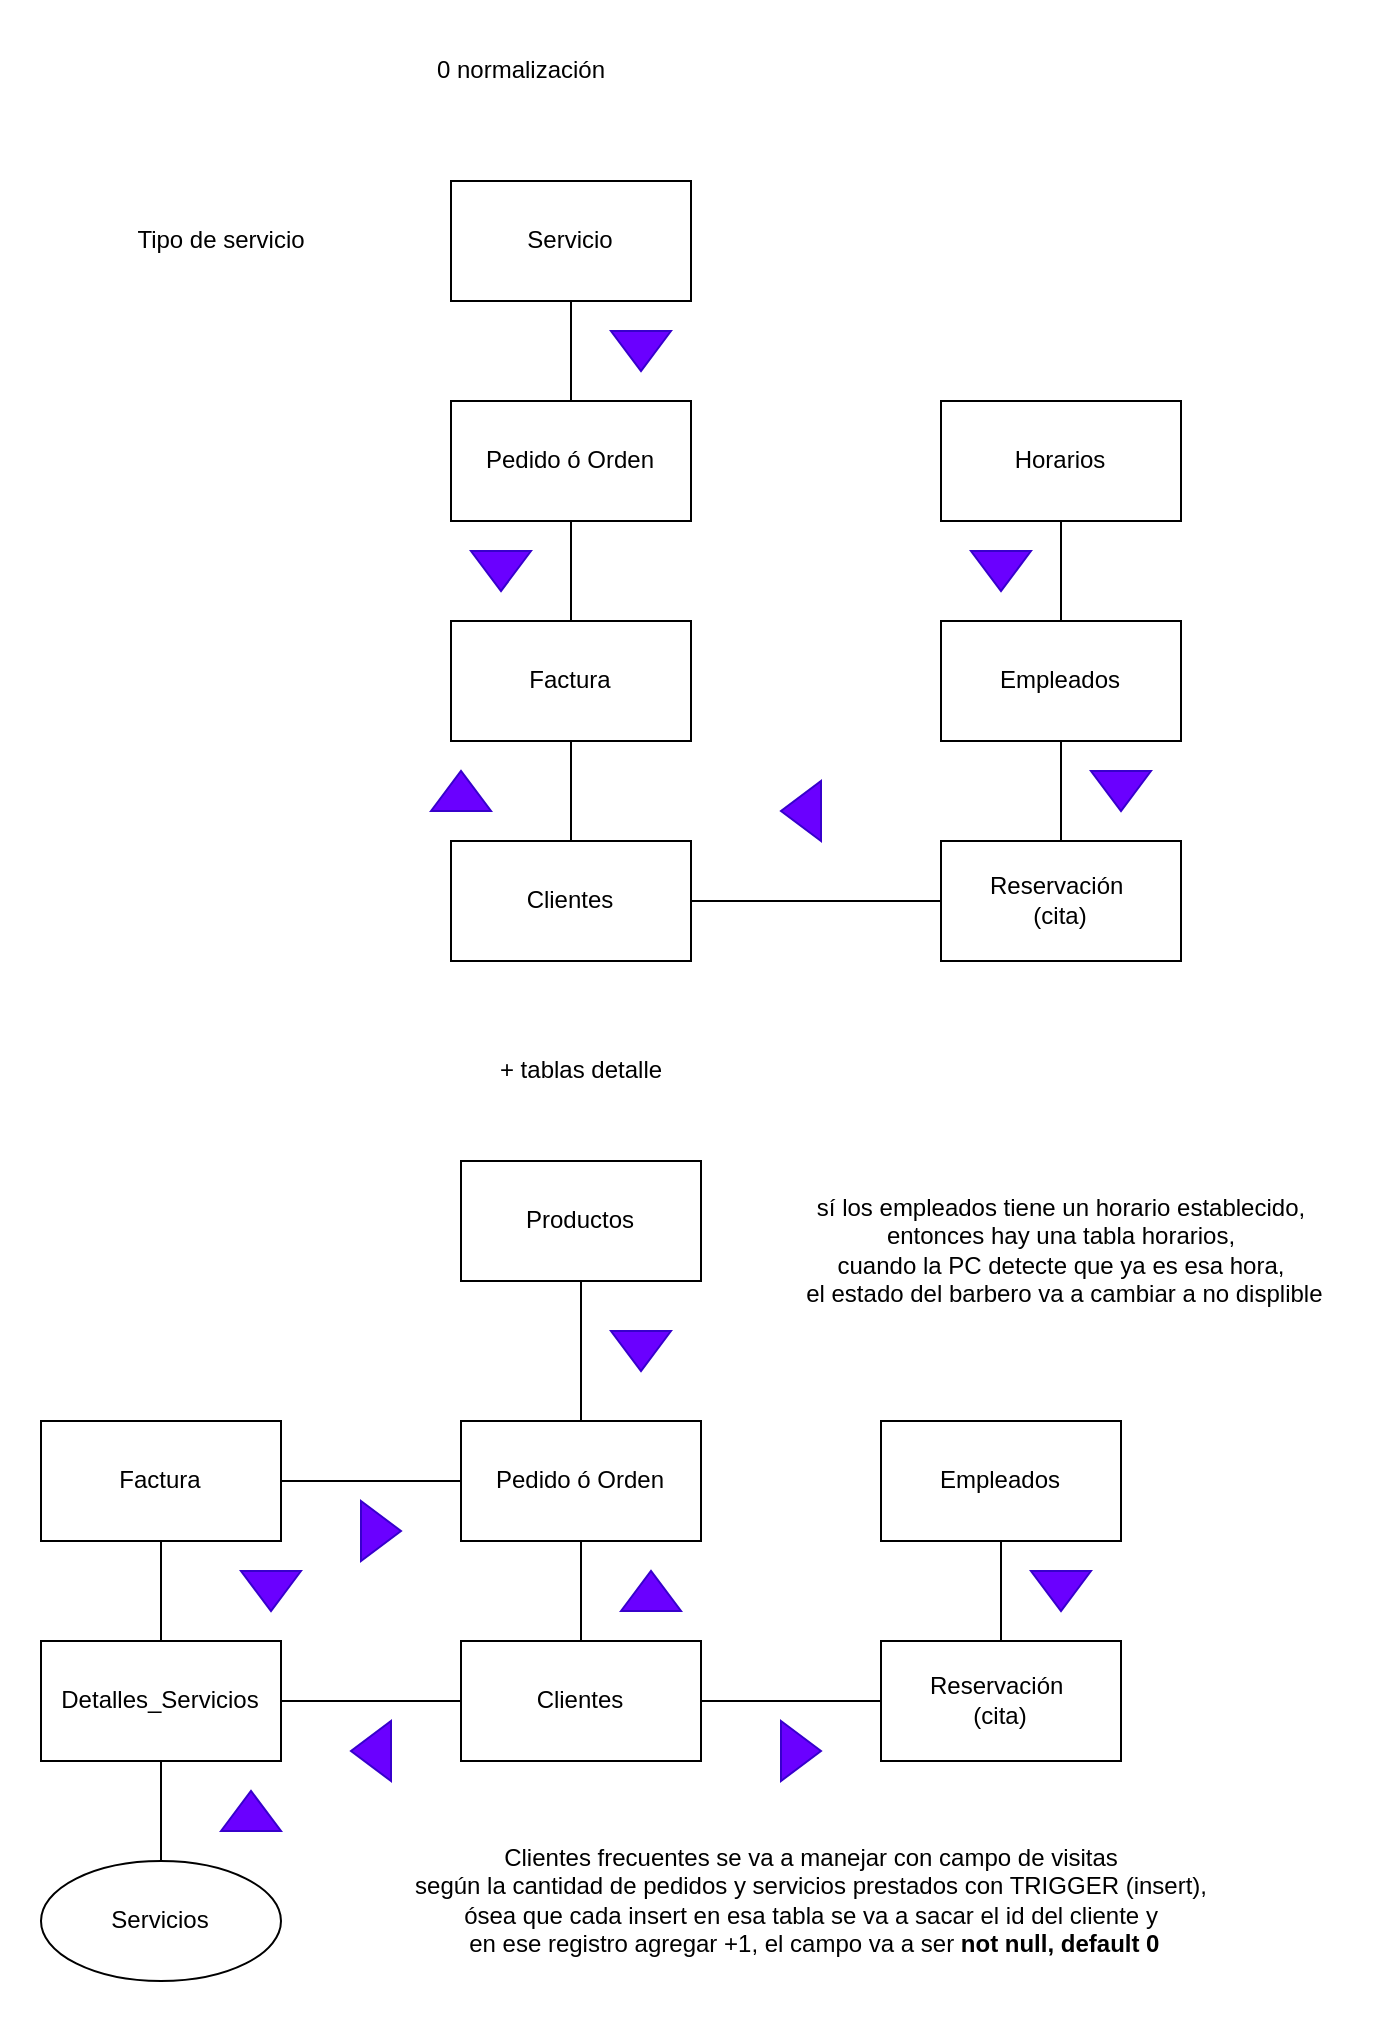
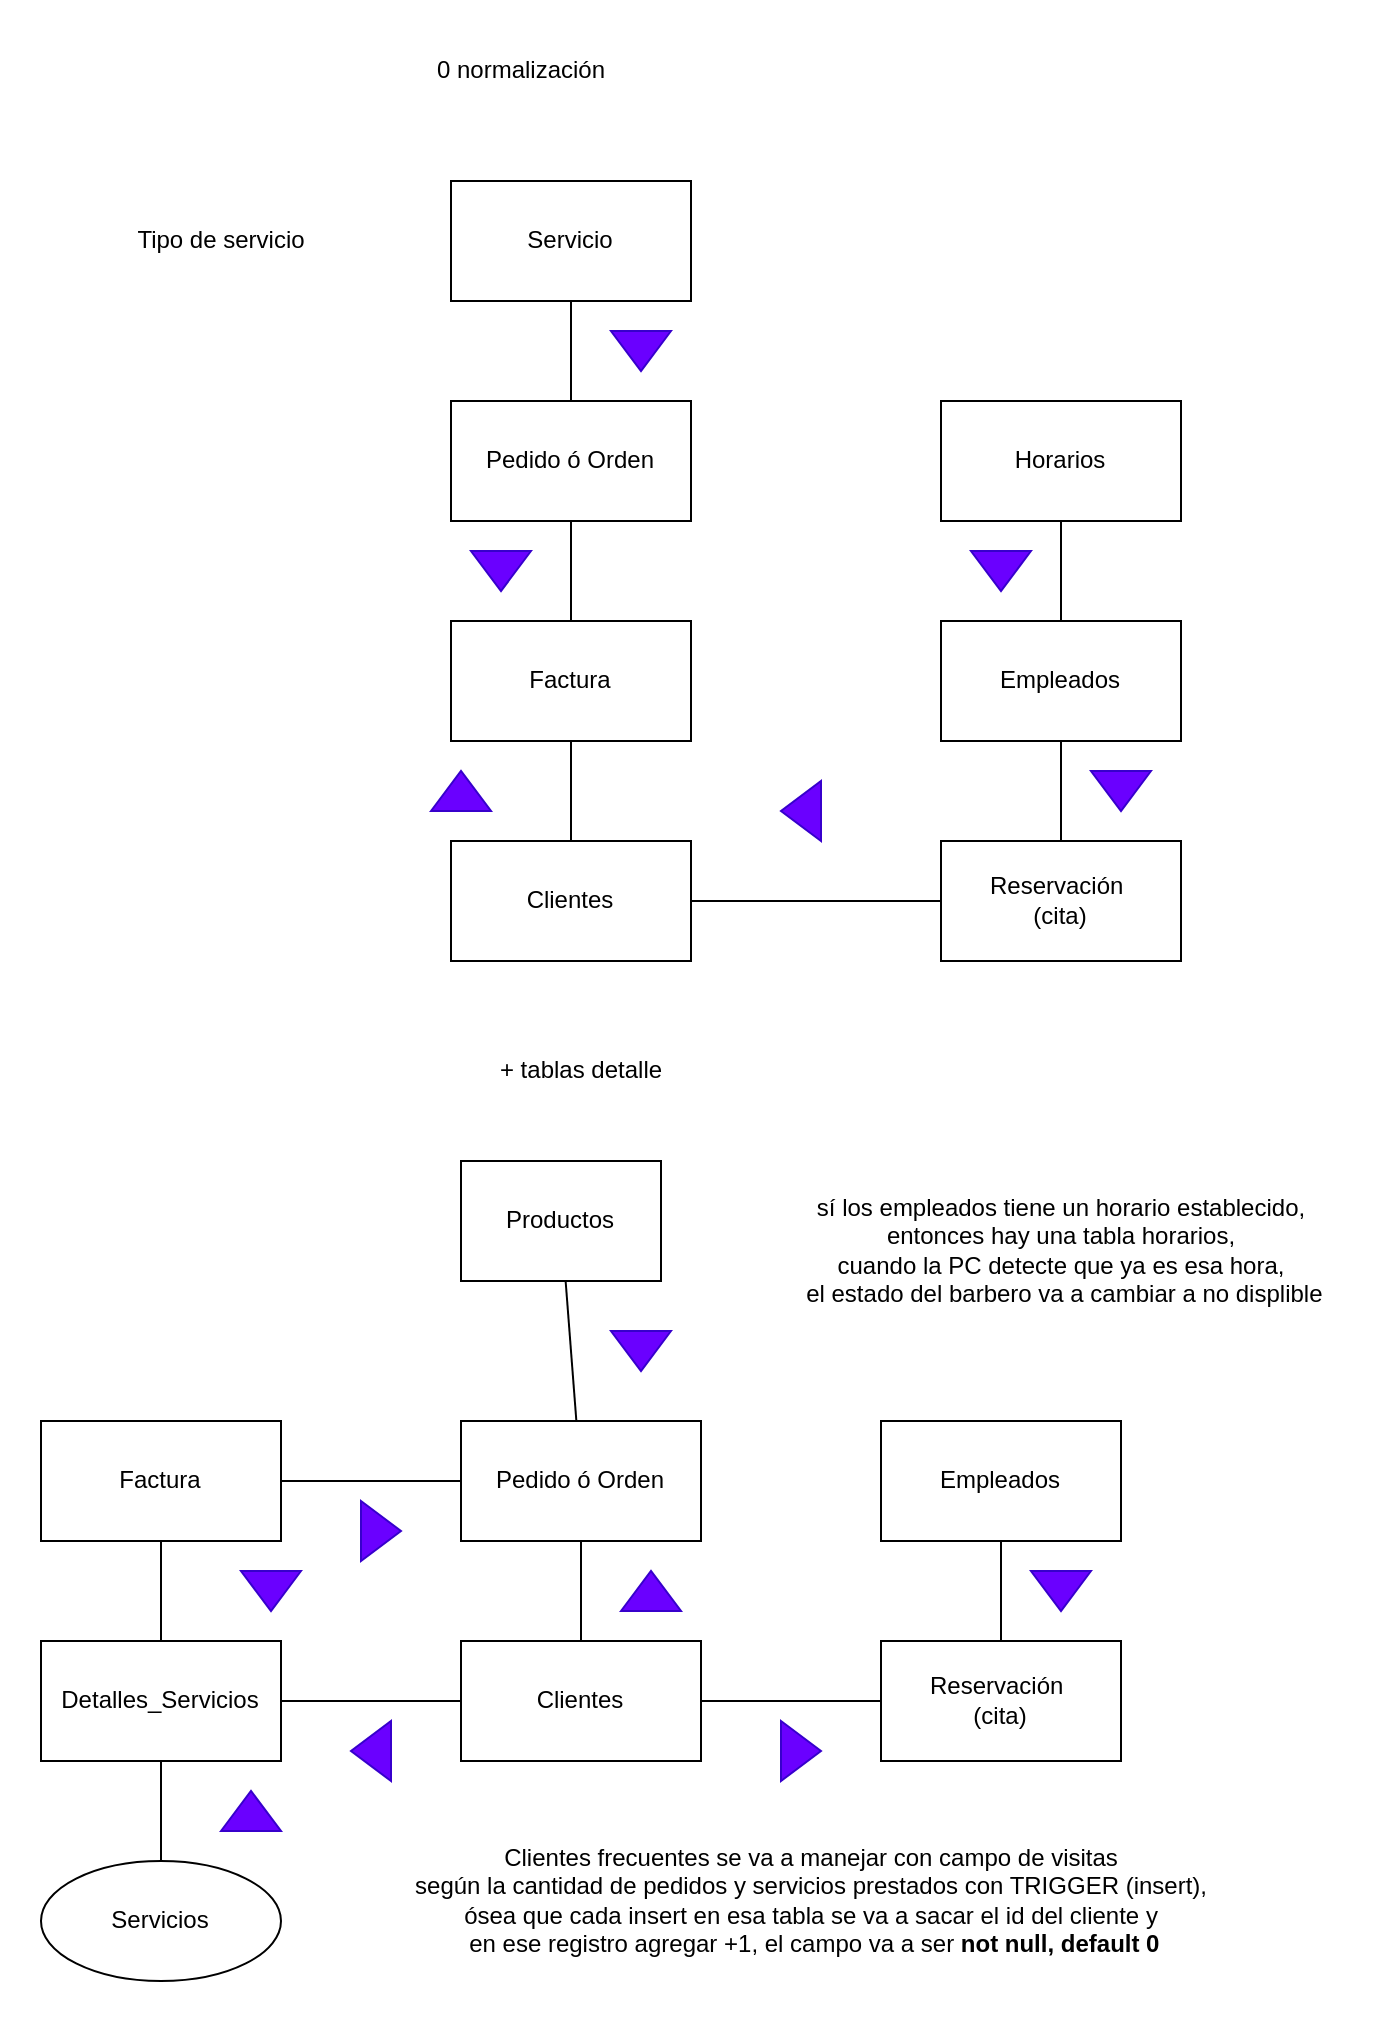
- <mxCell id="5" value="Productos" style="rounded=0;whiteSpace=wrap;html=1;" parent="1" vertex="1"><mxGeometry x="230" y="580" width="120" height="60" as="geometry" /></mxCell>
+ <mxCell id="5" value="Productos" style="rounded=0;whiteSpace=wrap;html=1;" parent="1" vertex="1"><mxGeometry x="230" y="580" width="100" height="60" as="geometry" /></mxCell>
